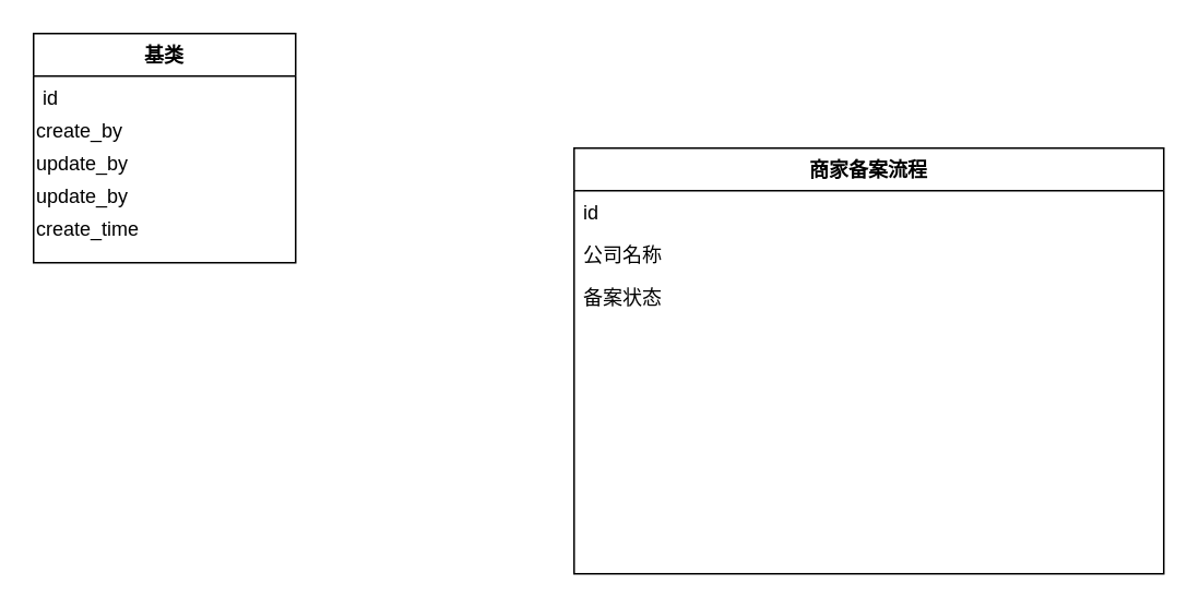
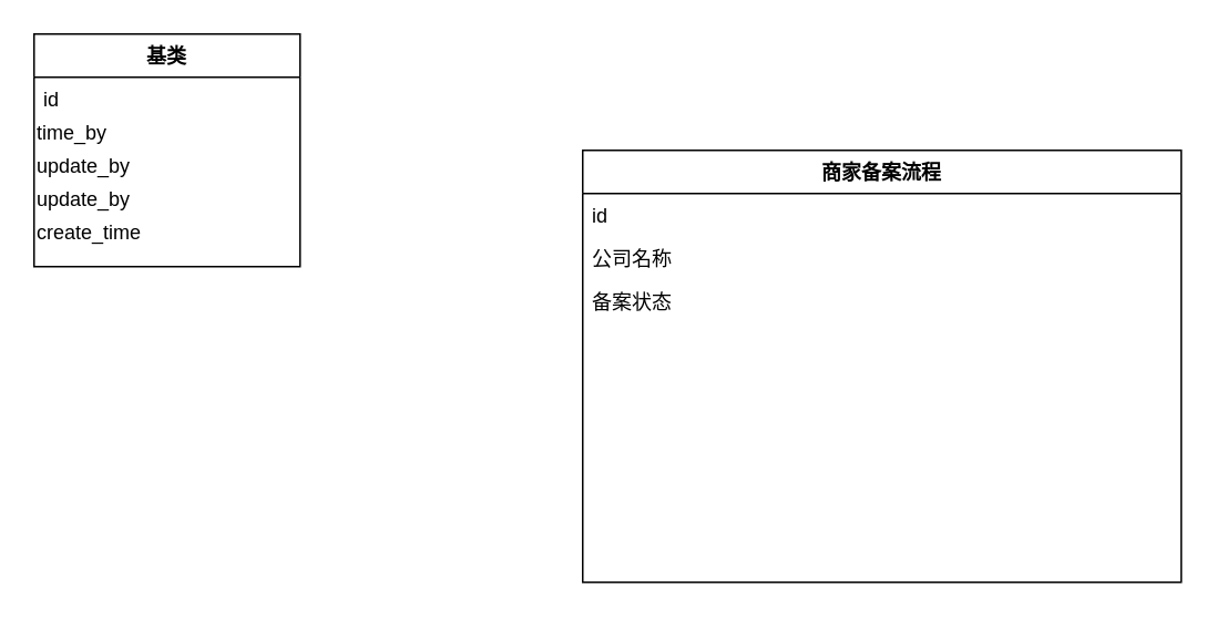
- <mxCell id="8" value="create_by" style="text;html=1;align=left;verticalAlign=top;resizable=0;points=[];autosize=1;strokeColor=none;fillColor=none;" vertex="1" parent="6"><mxGeometry y="46" width="160" height="20" as="geometry" /></mxCell>
+ <mxCell id="8" value="time_by" style="text;html=1;align=left;verticalAlign=top;resizable=0;points=[];autosize=1;strokeColor=none;fillColor=none;" vertex="1" parent="6"><mxGeometry y="46" width="160" height="20" as="geometry" /></mxCell>
